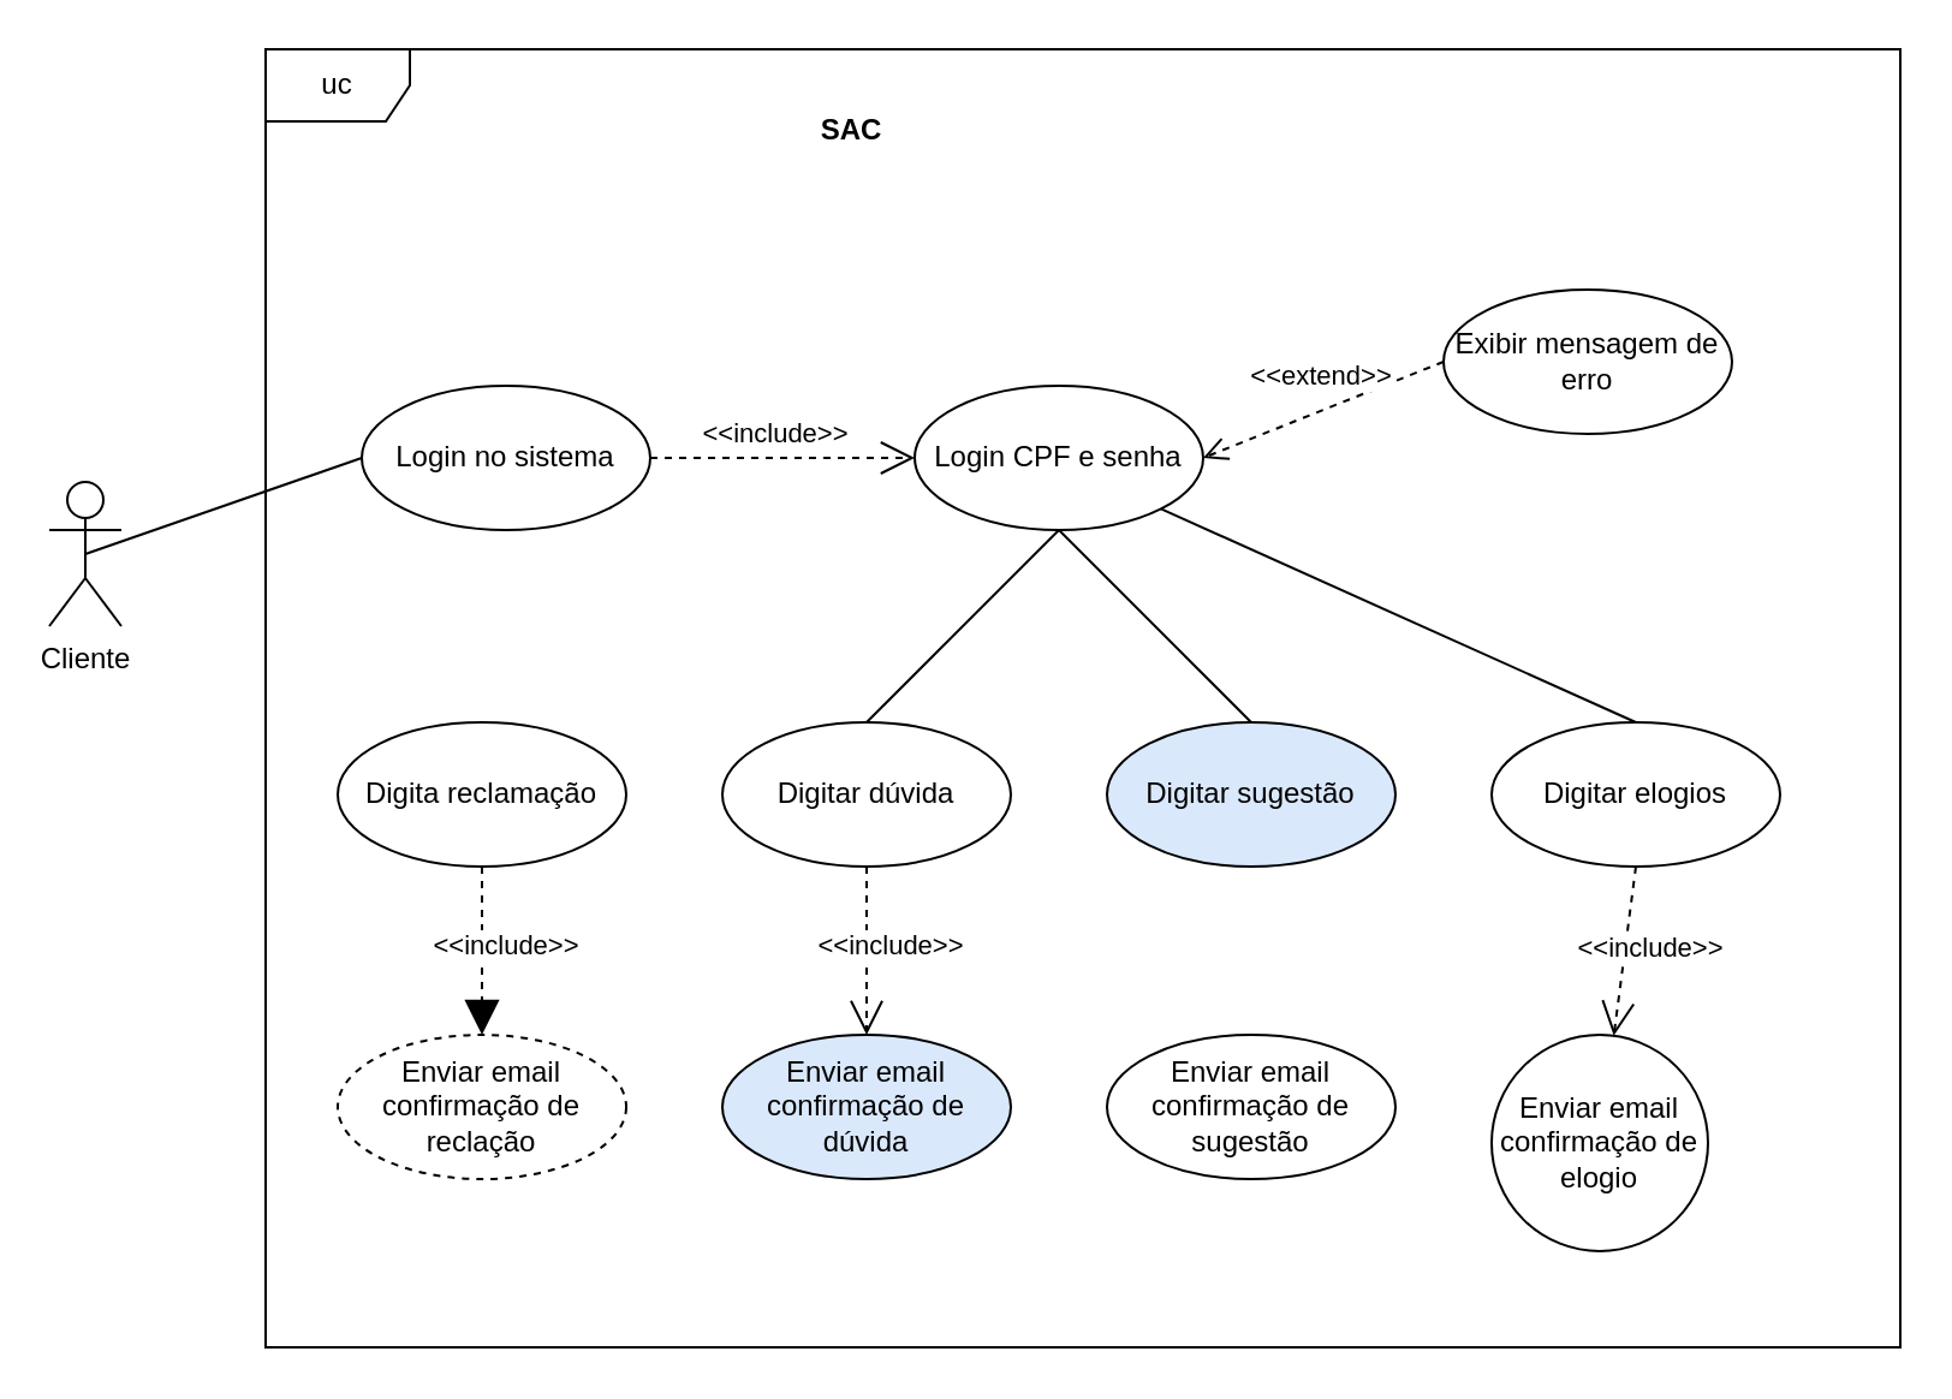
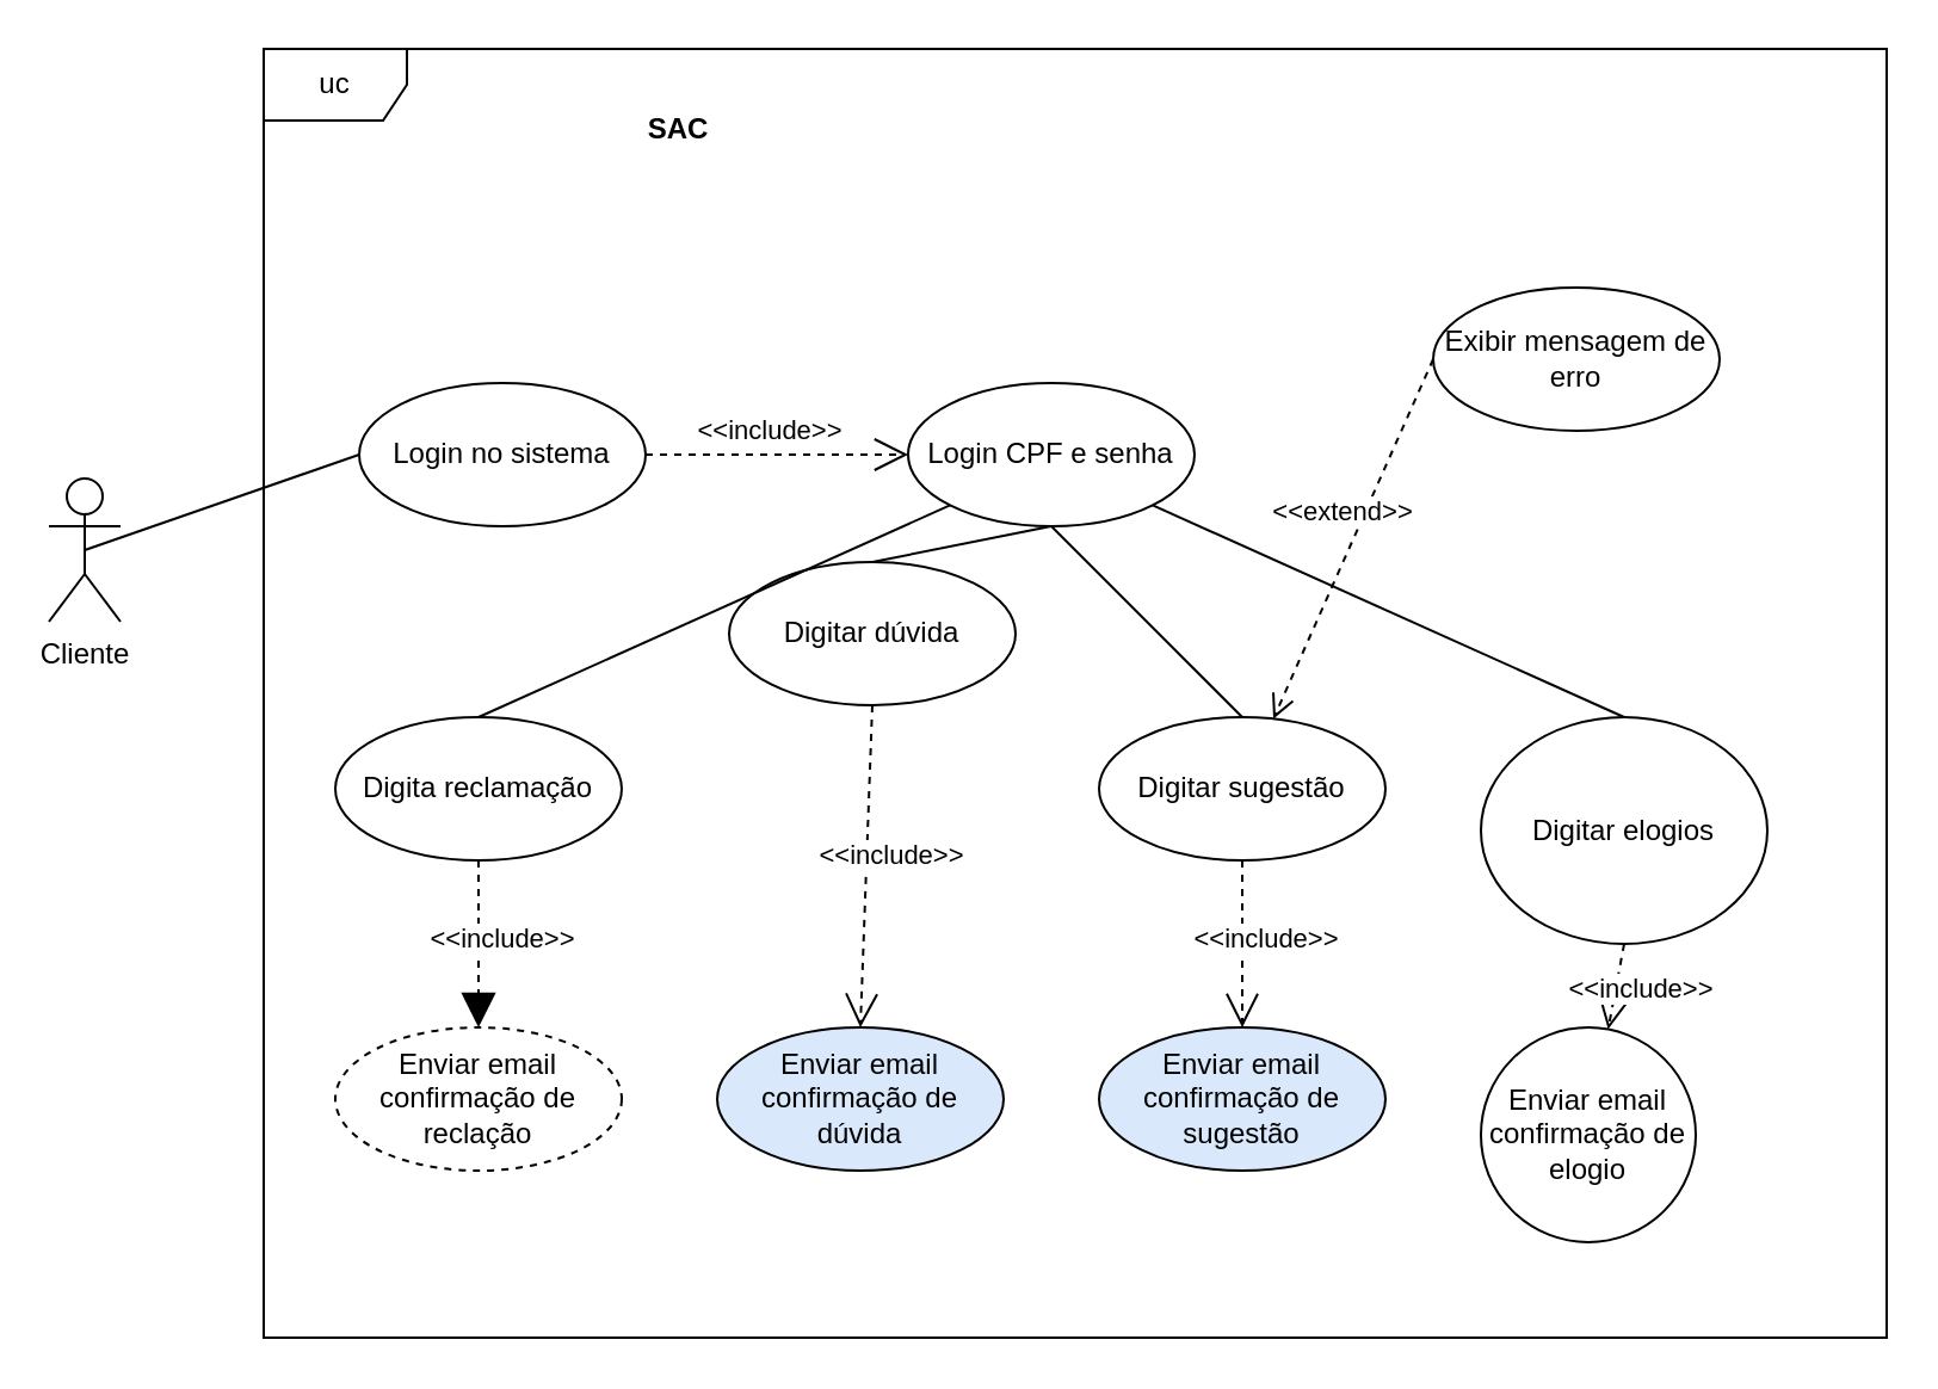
- <mxCell id="3" value="SAC" style="text;align=center;fontStyle=1;verticalAlign=middle;spacingLeft=3;spacingRight=3;strokeColor=none;rotatable=0;points=[[0,0.5],[1,0.5]];portConstraint=eastwest;" vertex="1" parent="1"><mxGeometry x="314" y="40" width="80" height="26" as="geometry" /></mxCell>
+ <mxCell id="3" value="SAC" style="text;align=center;fontStyle=1;verticalAlign=middle;spacingLeft=3;spacingRight=3;strokeColor=none;rotatable=0;points=[[0,0.5],[1,0.5]];portConstraint=eastwest;" vertex="1" parent="1"><mxGeometry x="244" y="40" width="80" height="26" as="geometry" /></mxCell>
- <mxCell id="18" value="&amp;lt;&amp;lt;extend&amp;gt;&amp;gt;" style="html=1;verticalAlign=bottom;endArrow=open;dashed=1;endSize=8;entryX=1;entryY=0.5;entryDx=0;entryDy=0;exitX=0;exitY=0.5;exitDx=0;exitDy=0;" edge="1" parent="1" source="15" target="14"><mxGeometry x="-0.01" y="-5" relative="1" as="geometry"><mxPoint x="550" y="80" as="sourcePoint" /><mxPoint x="470" y="80" as="targetPoint" /><mxPoint as="offset" /></mxGeometry></mxCell>
+ <mxCell id="18" value="&amp;lt;&amp;lt;extend&amp;gt;&amp;gt;" style="html=1;verticalAlign=bottom;endArrow=open;dashed=1;endSize=8;exitX=0;exitY=0.5;exitDx=0;exitDy=0;" edge="1" parent="1" source="15" target="10"><mxGeometry x="-0.01" y="-5" relative="1" as="geometry"><mxPoint x="550" y="80" as="sourcePoint" /><mxPoint x="470" y="80" as="targetPoint" /><mxPoint as="offset" /></mxGeometry></mxCell>
+ <mxCell id="19" value="" style="html=1;verticalAlign=bottom;endArrow=none;entryX=0;entryY=1;entryDx=0;entryDy=0;exitX=0.5;exitY=0;exitDx=0;exitDy=0;endFill=0;" edge="1" parent="1" source="6" target="14"><mxGeometry width="80" relative="1" as="geometry"><mxPoint x="55" y="265" as="sourcePoint" /><mxPoint x="180" y="200" as="targetPoint" /></mxGeometry></mxCell>
- <mxCell id="8" value="Digitar dúvida" style="ellipse;whiteSpace=wrap;html=1;" vertex="1" parent="1"><mxGeometry x="300" y="300" width="120" height="60" as="geometry" /></mxCell>
+ <mxCell id="8" value="Digitar dúvida" style="ellipse;whiteSpace=wrap;html=1;" vertex="1" parent="1"><mxGeometry x="305" y="235" width="120" height="60" as="geometry" /></mxCell>
- <mxCell id="10" value="Digitar sugestão" style="ellipse;whiteSpace=wrap;html=1;fillColor=#dae8fc;" vertex="1" parent="1"><mxGeometry x="460" y="300" width="120" height="60" as="geometry" /></mxCell>
+ <mxCell id="10" value="Digitar sugestão" style="ellipse;whiteSpace=wrap;html=1;" vertex="1" parent="1"><mxGeometry x="460" y="300" width="120" height="60" as="geometry" /></mxCell>
- <mxCell id="12" value="Digitar elogios" style="ellipse;whiteSpace=wrap;html=1;" vertex="1" parent="1"><mxGeometry x="620" y="300" width="120" height="60" as="geometry" /></mxCell>
+ <mxCell id="12" value="Digitar elogios" style="ellipse;whiteSpace=wrap;html=1;" vertex="1" parent="1"><mxGeometry x="620" y="300" width="120" height="95" as="geometry" /></mxCell>
+ <mxCell id="25" value="&amp;lt;&amp;lt;include&amp;gt;&amp;gt;" style="endArrow=open;endSize=12;dashed=1;html=1;exitX=0.5;exitY=1;exitDx=0;exitDy=0;entryX=0.5;entryY=0;entryDx=0;entryDy=0;" edge="1" parent="1" source="10" target="11"><mxGeometry x="-0.062" y="10" width="160" relative="1" as="geometry"><mxPoint x="220" y="380" as="sourcePoint" /><mxPoint x="220" y="410" as="targetPoint" /><mxPoint as="offset" /></mxGeometry></mxCell>
- <mxCell id="11" value="Enviar email&lt;br&gt;confirmação de sugestão" style="ellipse;whiteSpace=wrap;html=1;" vertex="1" parent="1"><mxGeometry x="460" y="430" width="120" height="60" as="geometry" /></mxCell>
+ <mxCell id="11" value="Enviar email&lt;br&gt;confirmação de sugestão" style="ellipse;whiteSpace=wrap;html=1;fillColor=#dae8fc;" vertex="1" parent="1"><mxGeometry x="460" y="430" width="120" height="60" as="geometry" /></mxCell>
